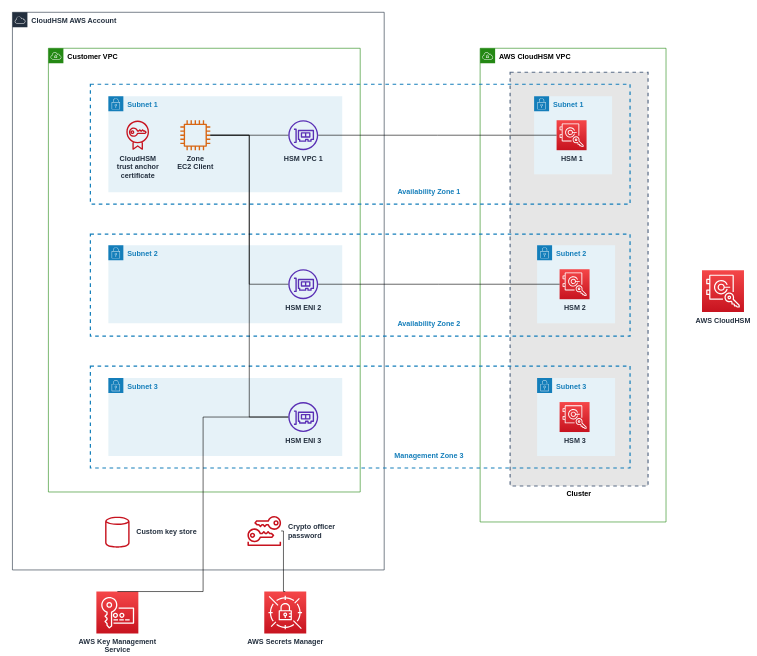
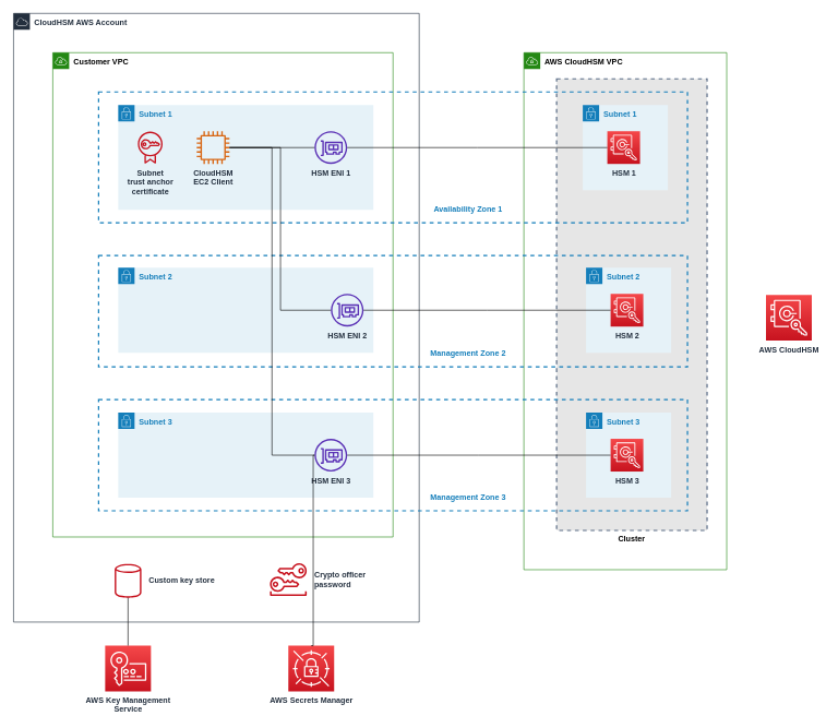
- <mxCell id="16" value="HSM VPC 1" style="outlineConnect=0;fontColor=#232F3E;gradientColor=none;fillColor=#5A30B5;strokeColor=none;dashed=0;verticalLabelPosition=bottom;verticalAlign=top;align=center;html=1;fontSize=12;fontStyle=1;aspect=fixed;pointerEvents=1;shape=mxgraph.aws4.elastic_network_interface;" vertex="1" parent="1"><mxGeometry x="480" y="200" width="50" height="50" as="geometry" /></mxCell>
+ <mxCell id="16" value="HSM ENI 1" style="outlineConnect=0;fontColor=#232F3E;gradientColor=none;fillColor=#5A30B5;strokeColor=none;dashed=0;verticalLabelPosition=bottom;verticalAlign=top;align=center;html=1;fontSize=12;fontStyle=1;aspect=fixed;pointerEvents=1;shape=mxgraph.aws4.elastic_network_interface;" vertex="1" parent="1"><mxGeometry x="480" y="200" width="50" height="50" as="geometry" /></mxCell>
- <mxCell id="21" value="&lt;b&gt;Zone&lt;br&gt;EC2 Client&lt;/b&gt;" style="outlineConnect=0;fontColor=#232F3E;gradientColor=none;fillColor=#D86613;strokeColor=none;dashed=0;verticalLabelPosition=bottom;verticalAlign=top;align=center;html=1;fontSize=12;fontStyle=0;aspect=fixed;pointerEvents=1;shape=mxgraph.aws4.instance2;" vertex="1" parent="1"><mxGeometry x="300" y="200" width="50" height="50" as="geometry" /></mxCell>
+ <mxCell id="21" value="&lt;b&gt;CloudHSM&lt;br&gt;EC2 Client&lt;/b&gt;" style="outlineConnect=0;fontColor=#232F3E;gradientColor=none;fillColor=#D86613;strokeColor=none;dashed=0;verticalLabelPosition=bottom;verticalAlign=top;align=center;html=1;fontSize=12;fontStyle=0;aspect=fixed;pointerEvents=1;shape=mxgraph.aws4.instance2;" vertex="1" parent="1"><mxGeometry x="300" y="200" width="50" height="50" as="geometry" /></mxCell>
- <mxCell id="35" value="CloudHSM&lt;br&gt;trust anchor&lt;br&gt;certificate" style="outlineConnect=0;fontColor=#232F3E;gradientColor=none;strokeColor=none;dashed=0;verticalLabelPosition=bottom;verticalAlign=top;align=center;html=1;fontSize=12;fontStyle=1;aspect=fixed;pointerEvents=1;shape=mxgraph.aws4.certificate_manager;fillColor=#C7131F;" vertex="1" parent="1"><mxGeometry x="210" y="200" width="37.82" height="50" as="geometry" /></mxCell>
+ <mxCell id="35" value="Subnet&lt;br&gt;trust anchor&lt;br&gt;certificate" style="outlineConnect=0;fontColor=#232F3E;gradientColor=none;strokeColor=none;dashed=0;verticalLabelPosition=bottom;verticalAlign=top;align=center;html=1;fontSize=12;fontStyle=1;aspect=fixed;pointerEvents=1;shape=mxgraph.aws4.certificate_manager;fillColor=#C7131F;" vertex="1" parent="1"><mxGeometry x="210" y="200" width="37.82" height="50" as="geometry" /></mxCell>
- <mxCell id="18" value="HSM ENI 2" style="outlineConnect=0;fontColor=#232F3E;gradientColor=none;fillColor=#5A30B5;strokeColor=none;dashed=0;verticalLabelPosition=bottom;verticalAlign=top;align=center;html=1;fontSize=12;fontStyle=1;aspect=fixed;pointerEvents=1;shape=mxgraph.aws4.elastic_network_interface;" vertex="1" parent="1"><mxGeometry x="480" y="448.5" width="50" height="50" as="geometry" /></mxCell>
+ <mxCell id="18" value="HSM ENI 2" style="outlineConnect=0;fontColor=#232F3E;gradientColor=none;fillColor=#5A30B5;strokeColor=none;dashed=0;verticalLabelPosition=bottom;verticalAlign=top;align=center;html=1;fontSize=12;fontStyle=1;aspect=fixed;pointerEvents=1;shape=mxgraph.aws4.elastic_network_interface;" vertex="1" parent="1"><mxGeometry x="505" y="448.5" width="50" height="50" as="geometry" /></mxCell>
- <mxCell id="37" value="&lt;span style=&quot;color: rgb(20 , 126 , 186) ; font-weight: 700&quot;&gt;Availability Zone 2&lt;/span&gt;" style="text;html=1;strokeColor=none;fillColor=none;align=center;verticalAlign=middle;whiteSpace=wrap;rounded=0;fontColor=#000000;" vertex="1" parent="1"><mxGeometry x="630" y="530" width="170" height="20" as="geometry" /></mxCell>
+ <mxCell id="37" value="&lt;span style=&quot;color: rgb(20 , 126 , 186) ; font-weight: 700&quot;&gt;Management Zone 2&lt;/span&gt;" style="text;html=1;strokeColor=none;fillColor=none;align=center;verticalAlign=middle;whiteSpace=wrap;rounded=0;fontColor=#000000;" vertex="1" parent="1"><mxGeometry x="630" y="530" width="170" height="20" as="geometry" /></mxCell>
+ <mxCell id="24" value="" style="edgeStyle=elbowEdgeStyle;rounded=0;orthogonalLoop=1;jettySize=auto;html=1;fontColor=#000000;endArrow=none;endFill=0;exitX=0;exitY=0.5;exitDx=0;exitDy=0;exitPerimeter=0;" edge="1" parent="1" source="14" target="20"><mxGeometry relative="1" as="geometry"><mxPoint x="902.5" y="498.5" as="sourcePoint" /><mxPoint x="540" y="498.5" as="targetPoint" /></mxGeometry></mxCell>
- <mxCell id="34" value="" style="edgeStyle=elbowEdgeStyle;rounded=0;orthogonalLoop=1;jettySize=auto;html=1;fontColor=#000000;endArrow=none;endFill=0;exitX=0.5;exitY=0;exitDx=0;exitDy=0;exitPerimeter=0;" edge="1" parent="1" source="32" target="20"><mxGeometry relative="1" as="geometry"><mxPoint x="-31.74" y="1000" as="sourcePoint" /><mxPoint x="-32" y="910" as="targetPoint" /></mxGeometry></mxCell>
+ <mxCell id="34" value="" style="edgeStyle=elbowEdgeStyle;rounded=0;orthogonalLoop=1;jettySize=auto;html=1;fontColor=#000000;endArrow=none;endFill=0;exitX=0.5;exitY=0;exitDx=0;exitDy=0;exitPerimeter=0;" edge="1" parent="1" source="32" target="33"><mxGeometry relative="1" as="geometry"><mxPoint x="-31.74" y="1000" as="sourcePoint" /><mxPoint x="-32" y="910" as="targetPoint" /></mxGeometry></mxCell>
- <mxCell id="31" value="" style="edgeStyle=elbowEdgeStyle;rounded=0;orthogonalLoop=1;jettySize=auto;html=1;fontColor=#000000;endArrow=none;endFill=0;exitX=0.5;exitY=0;exitDx=0;exitDy=0;exitPerimeter=0;" edge="1" parent="1" source="30" target="28"><mxGeometry relative="1" as="geometry"><mxPoint x="1129.24" y="665" as="sourcePoint" /><mxPoint x="766.74" y="665" as="targetPoint" /></mxGeometry></mxCell>
+ <mxCell id="31" value="" style="edgeStyle=elbowEdgeStyle;rounded=0;orthogonalLoop=1;jettySize=auto;html=1;fontColor=#000000;endArrow=none;endFill=0;exitX=0.5;exitY=0;exitDx=0;exitDy=0;exitPerimeter=0;" edge="1" parent="1" source="30" target="20"><mxGeometry relative="1" as="geometry"><mxPoint x="1129.24" y="665" as="sourcePoint" /><mxPoint x="766.74" y="665" as="targetPoint" /></mxGeometry></mxCell>
